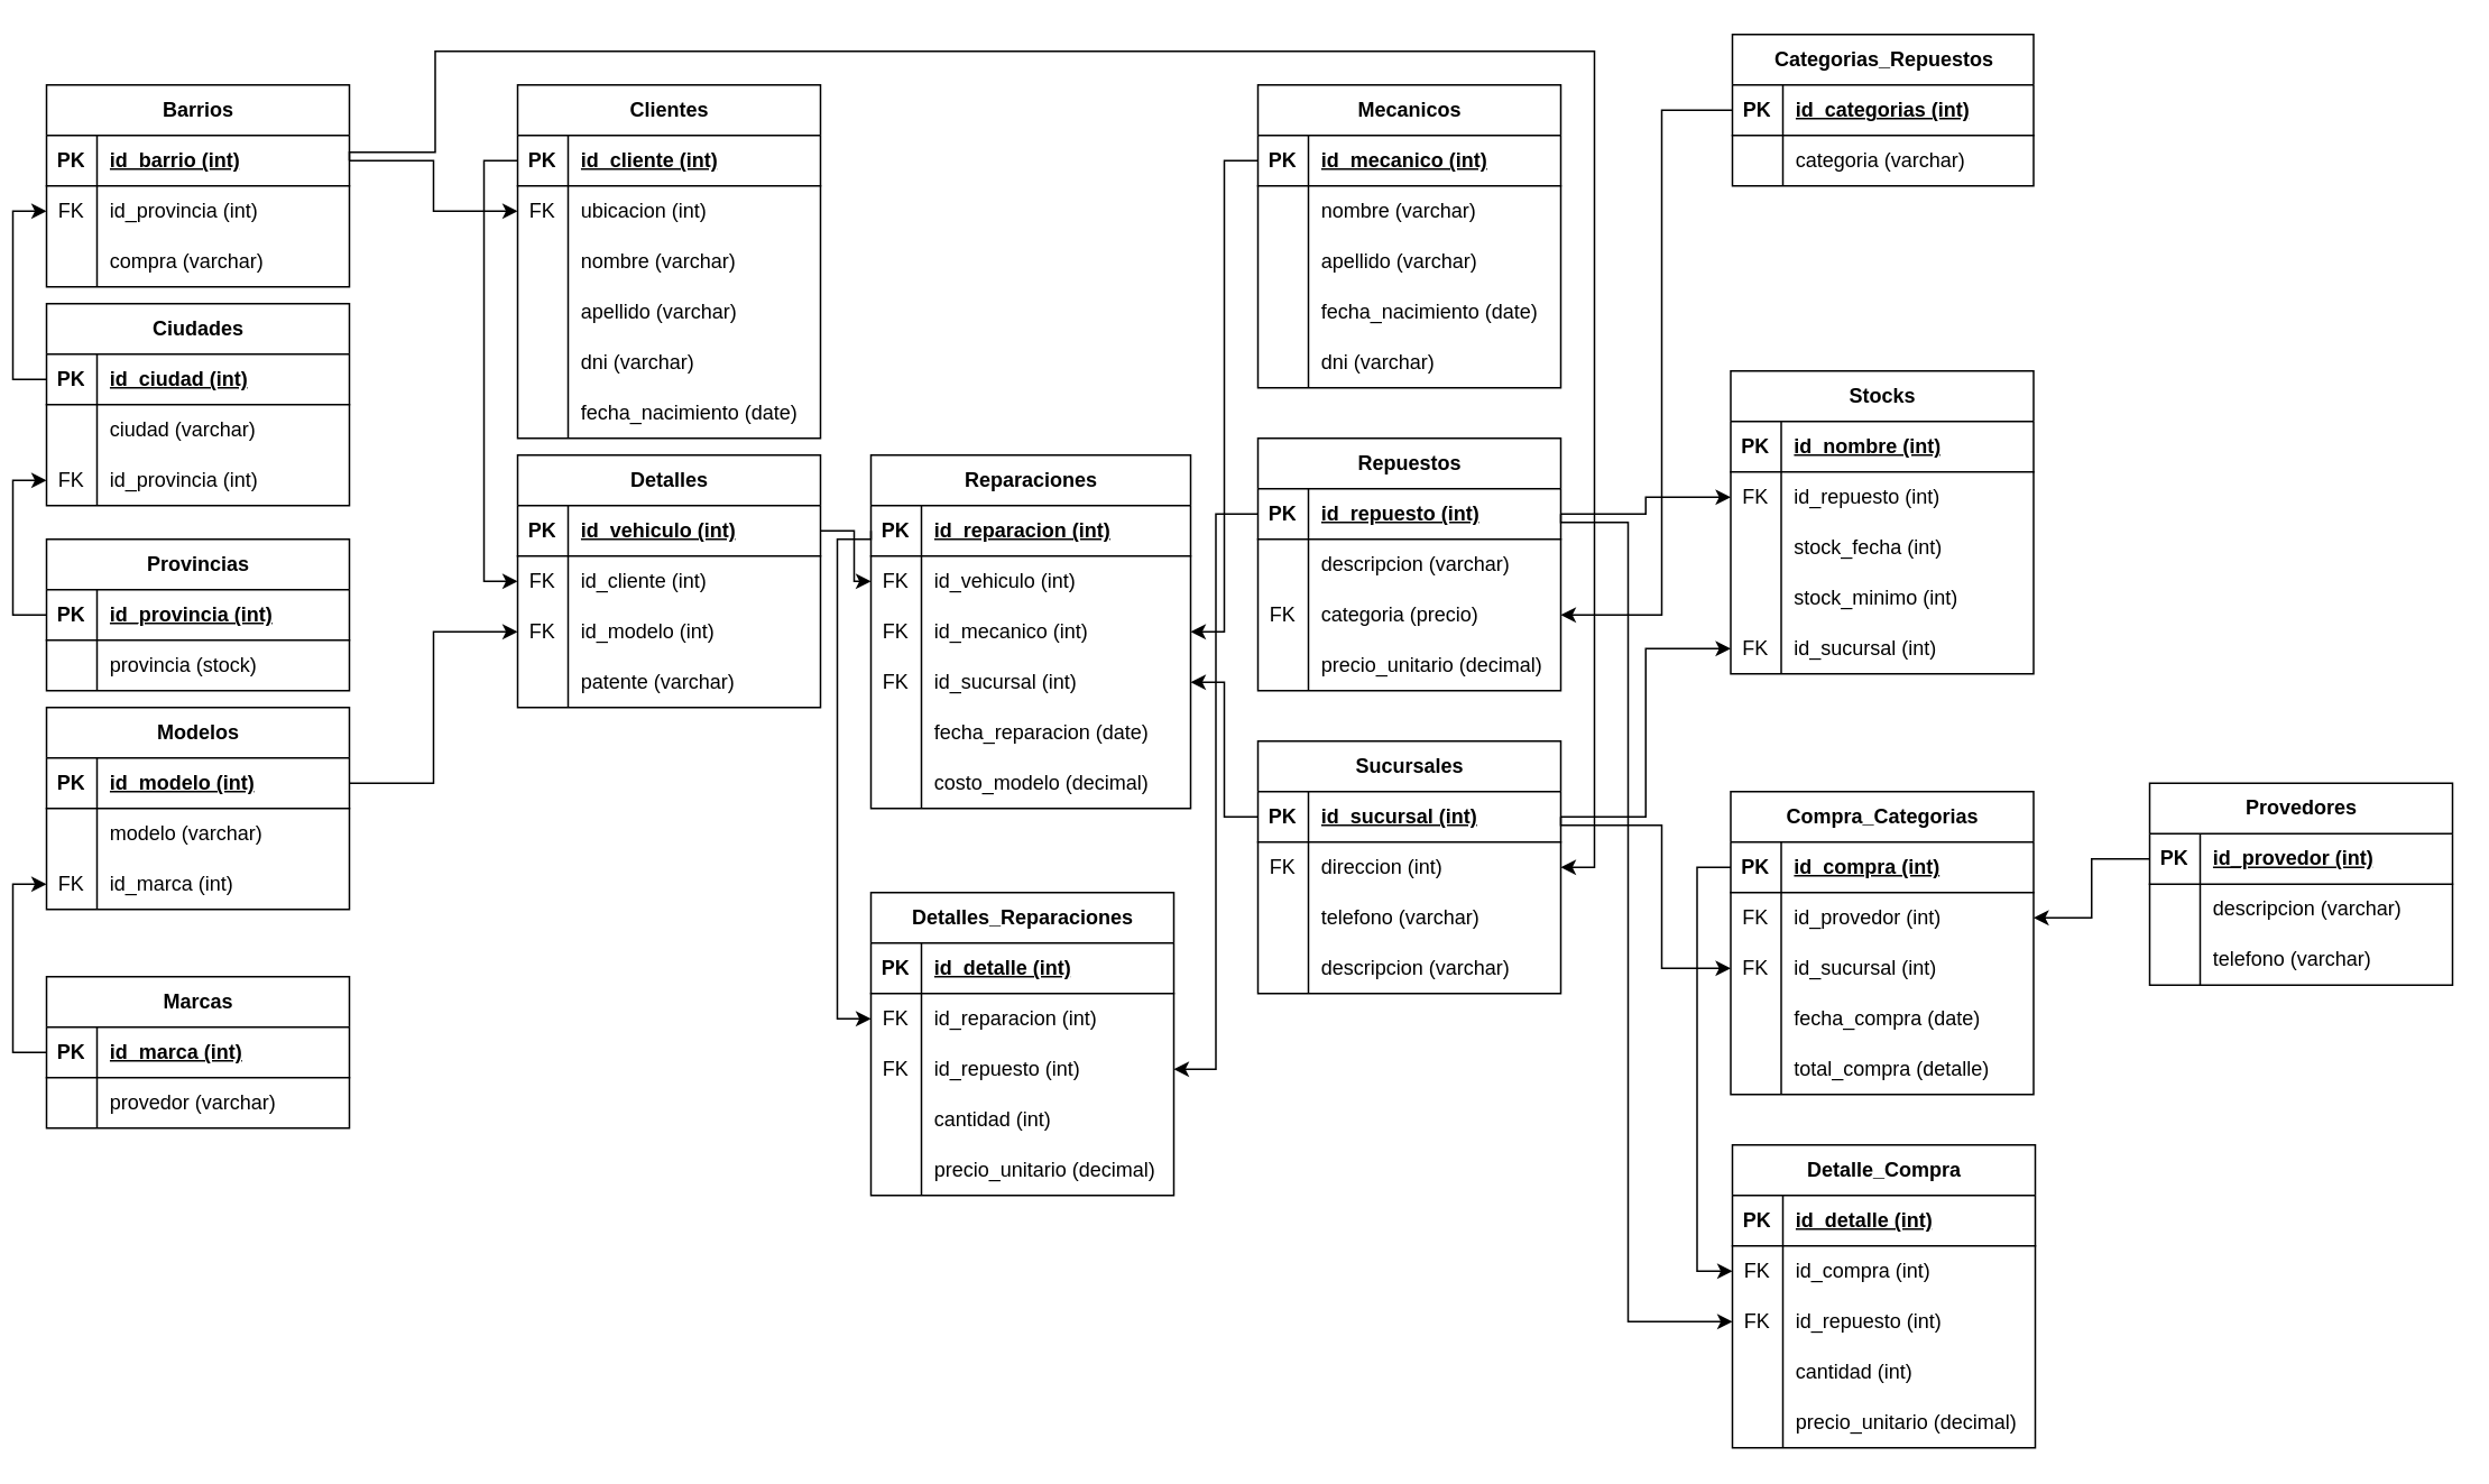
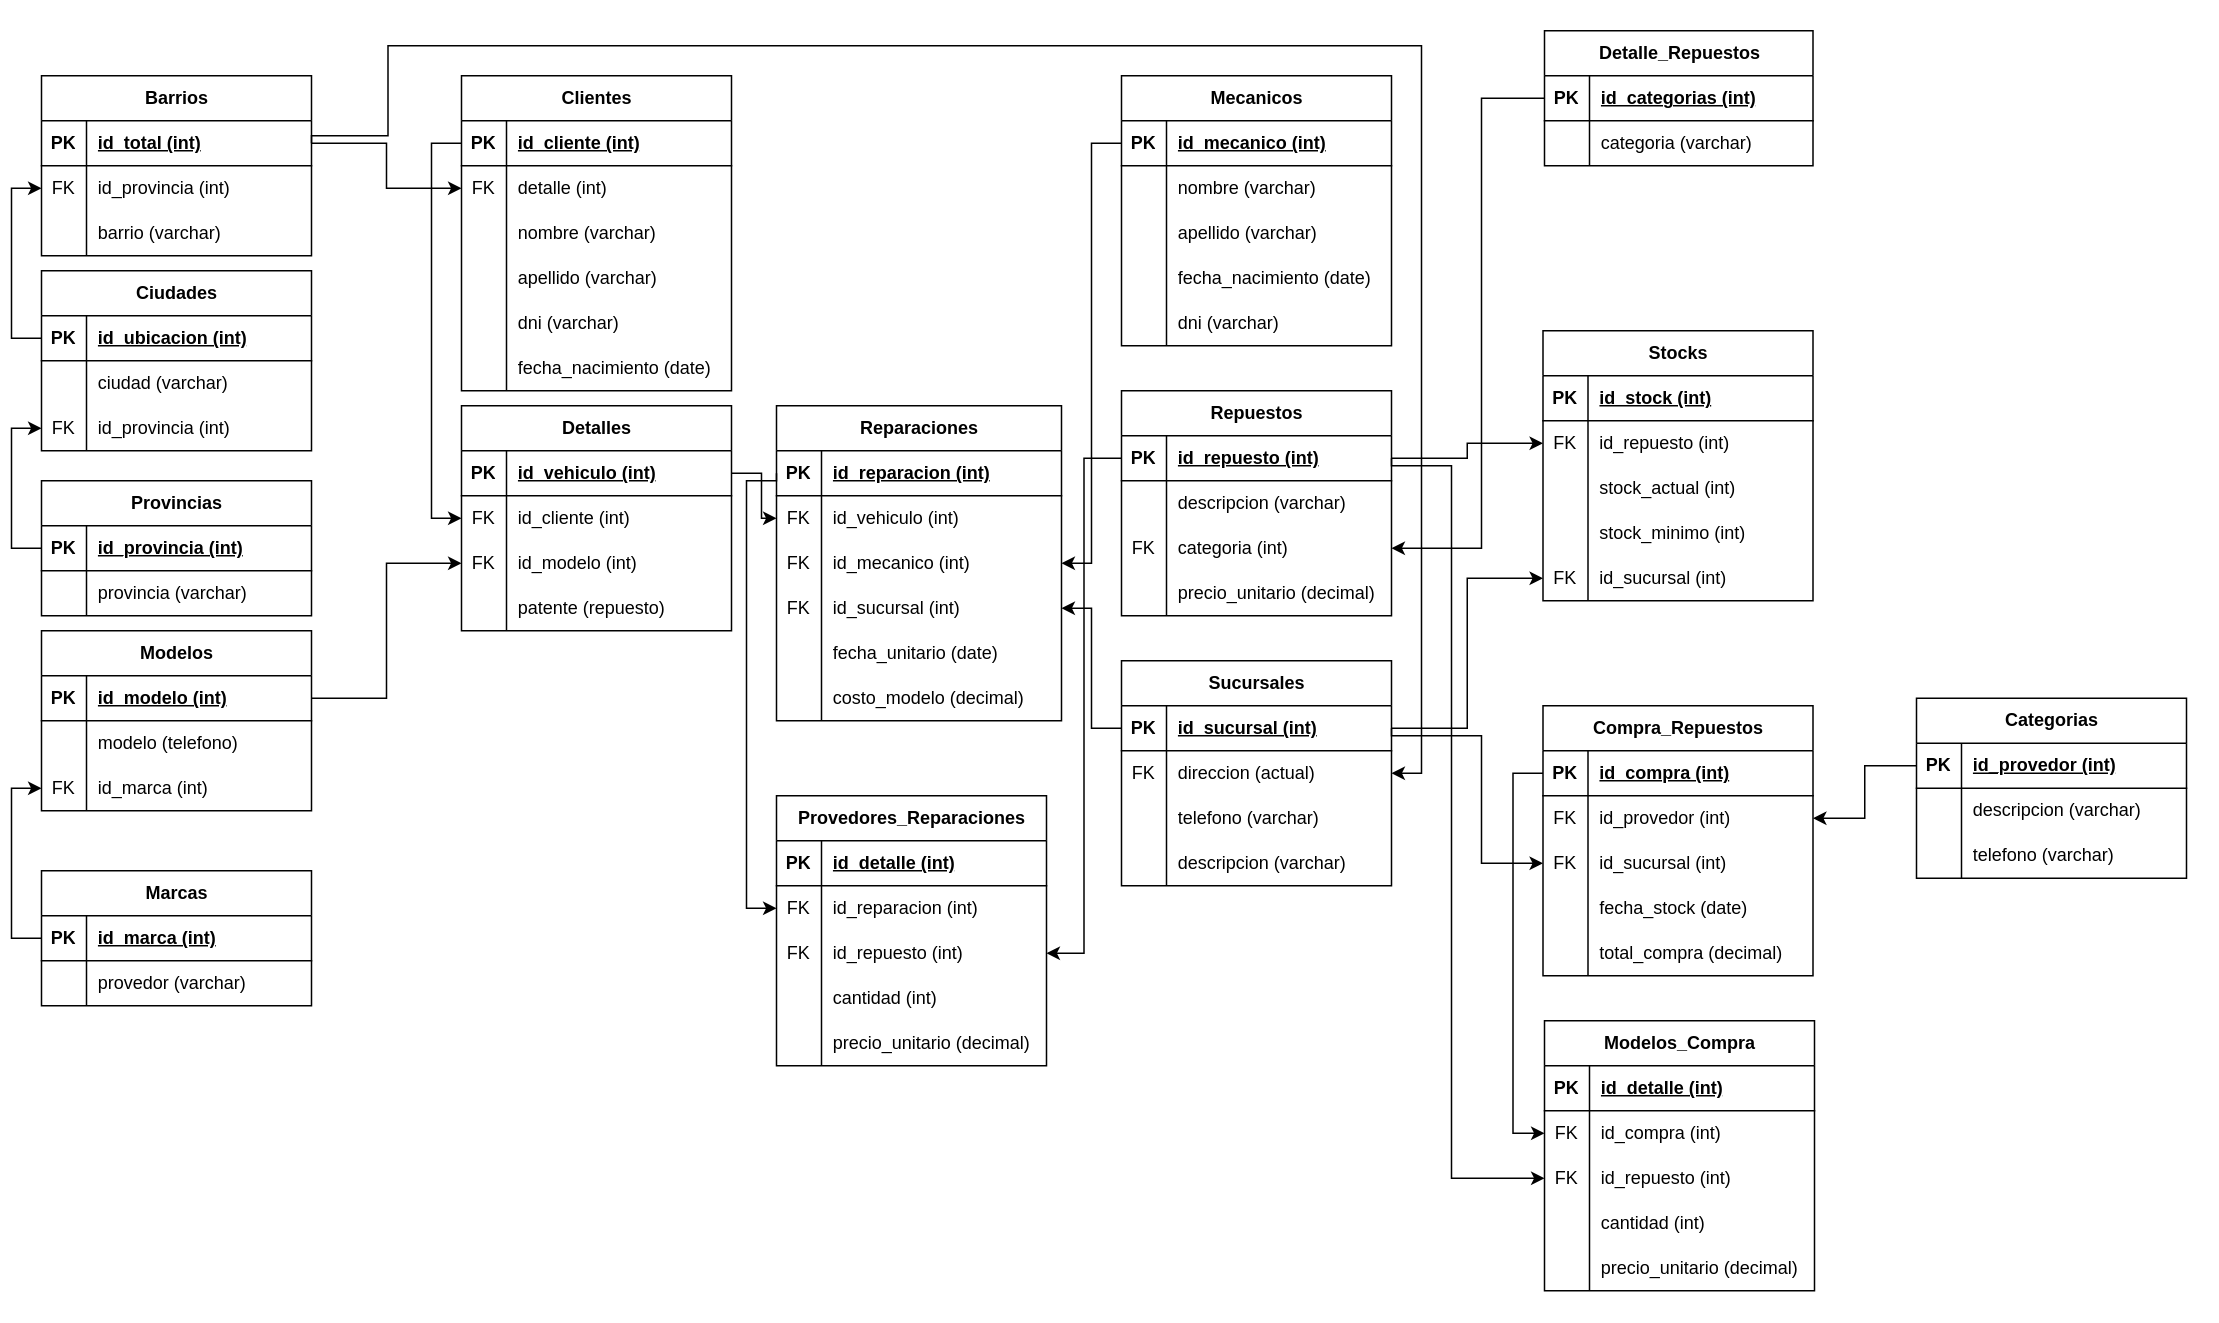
- <mxCell id="183" value="Categorias_Repuestos" style="shape=table;startSize=30;container=1;collapsible=1;childLayout=tableLayout;fixedRows=1;rowLines=0;fontStyle=1;align=center;resizeLast=1;html=1;" vertex="1" parent="1"><mxGeometry x="1022" y="20" width="179" height="90" as="geometry" /></mxCell>
+ <mxCell id="183" value="Detalle_Repuestos" style="shape=table;startSize=30;container=1;collapsible=1;childLayout=tableLayout;fixedRows=1;rowLines=0;fontStyle=1;align=center;resizeLast=1;html=1;" vertex="1" parent="1"><mxGeometry x="1022" y="20" width="179" height="90" as="geometry" /></mxCell>
- <mxCell id="22" value="id_barrio (int)" style="shape=partialRectangle;connectable=0;fillColor=none;top=0;left=0;bottom=0;right=0;align=left;spacingLeft=6;fontStyle=5;overflow=hidden;whiteSpace=wrap;html=1;" parent="20" vertex="1"><mxGeometry x="30" width="150" height="30" as="geometry"><mxRectangle width="150" height="30" as="alternateBounds" /></mxGeometry></mxCell>
+ <mxCell id="22" value="id_total (int)" style="shape=partialRectangle;connectable=0;fillColor=none;top=0;left=0;bottom=0;right=0;align=left;spacingLeft=6;fontStyle=5;overflow=hidden;whiteSpace=wrap;html=1;" parent="20" vertex="1"><mxGeometry x="30" width="150" height="30" as="geometry"><mxRectangle width="150" height="30" as="alternateBounds" /></mxGeometry></mxCell>
- <mxCell id="37" value="ubicacion (int)" style="shape=partialRectangle;connectable=0;fillColor=none;top=0;left=0;bottom=0;right=0;align=left;spacingLeft=6;overflow=hidden;whiteSpace=wrap;html=1;" parent="35" vertex="1"><mxGeometry x="30" width="150" height="30" as="geometry"><mxRectangle width="150" height="30" as="alternateBounds" /></mxGeometry></mxCell>
+ <mxCell id="37" value="detalle (int)" style="shape=partialRectangle;connectable=0;fillColor=none;top=0;left=0;bottom=0;right=0;align=left;spacingLeft=6;overflow=hidden;whiteSpace=wrap;html=1;" parent="35" vertex="1"><mxGeometry x="30" width="150" height="30" as="geometry"><mxRectangle width="150" height="30" as="alternateBounds" /></mxGeometry></mxCell>
- <mxCell id="28" value="compra (varchar)" style="shape=partialRectangle;connectable=0;fillColor=none;top=0;left=0;bottom=0;right=0;align=left;spacingLeft=6;overflow=hidden;whiteSpace=wrap;html=1;" parent="26" vertex="1"><mxGeometry x="30" width="150" height="30" as="geometry"><mxRectangle width="150" height="30" as="alternateBounds" /></mxGeometry></mxCell>
+ <mxCell id="28" value="barrio (varchar)" style="shape=partialRectangle;connectable=0;fillColor=none;top=0;left=0;bottom=0;right=0;align=left;spacingLeft=6;overflow=hidden;whiteSpace=wrap;html=1;" parent="26" vertex="1"><mxGeometry x="30" width="150" height="30" as="geometry"><mxRectangle width="150" height="30" as="alternateBounds" /></mxGeometry></mxCell>
- <mxCell id="12" value="id_ciudad (int)" style="shape=partialRectangle;connectable=0;fillColor=none;top=0;left=0;bottom=0;right=0;align=left;spacingLeft=6;fontStyle=5;overflow=hidden;whiteSpace=wrap;html=1;" parent="10" vertex="1"><mxGeometry x="30" width="150" height="30" as="geometry"><mxRectangle width="150" height="30" as="alternateBounds" /></mxGeometry></mxCell>
+ <mxCell id="12" value="id_ubicacion (int)" style="shape=partialRectangle;connectable=0;fillColor=none;top=0;left=0;bottom=0;right=0;align=left;spacingLeft=6;fontStyle=5;overflow=hidden;whiteSpace=wrap;html=1;" parent="10" vertex="1"><mxGeometry x="30" width="150" height="30" as="geometry"><mxRectangle width="150" height="30" as="alternateBounds" /></mxGeometry></mxCell>
- <mxCell id="116" value="id_nombre (int)" style="shape=partialRectangle;connectable=0;fillColor=none;top=0;left=0;bottom=0;right=0;align=left;spacingLeft=6;fontStyle=5;overflow=hidden;whiteSpace=wrap;html=1;" vertex="1" parent="114"><mxGeometry x="30" width="150" height="30" as="geometry"><mxRectangle width="150" height="30" as="alternateBounds" /></mxGeometry></mxCell>
+ <mxCell id="116" value="id_stock (int)" style="shape=partialRectangle;connectable=0;fillColor=none;top=0;left=0;bottom=0;right=0;align=left;spacingLeft=6;fontStyle=5;overflow=hidden;whiteSpace=wrap;html=1;" vertex="1" parent="114"><mxGeometry x="30" width="150" height="30" as="geometry"><mxRectangle width="150" height="30" as="alternateBounds" /></mxGeometry></mxCell>
- <mxCell id="122" value="stock_fecha (int)" style="shape=partialRectangle;connectable=0;fillColor=none;top=0;left=0;bottom=0;right=0;align=left;spacingLeft=6;overflow=hidden;whiteSpace=wrap;html=1;" vertex="1" parent="120"><mxGeometry x="30" width="150" height="30" as="geometry"><mxRectangle width="150" height="30" as="alternateBounds" /></mxGeometry></mxCell>
+ <mxCell id="122" value="stock_actual (int)" style="shape=partialRectangle;connectable=0;fillColor=none;top=0;left=0;bottom=0;right=0;align=left;spacingLeft=6;overflow=hidden;whiteSpace=wrap;html=1;" vertex="1" parent="120"><mxGeometry x="30" width="150" height="30" as="geometry"><mxRectangle width="150" height="30" as="alternateBounds" /></mxGeometry></mxCell>
- <mxCell id="109" value="categoria (precio)" style="shape=partialRectangle;connectable=0;fillColor=none;top=0;left=0;bottom=0;right=0;align=left;spacingLeft=6;overflow=hidden;whiteSpace=wrap;html=1;" vertex="1" parent="107"><mxGeometry x="30" width="150" height="30" as="geometry"><mxRectangle width="150" height="30" as="alternateBounds" /></mxGeometry></mxCell>
+ <mxCell id="109" value="categoria (int)" style="shape=partialRectangle;connectable=0;fillColor=none;top=0;left=0;bottom=0;right=0;align=left;spacingLeft=6;overflow=hidden;whiteSpace=wrap;html=1;" vertex="1" parent="107"><mxGeometry x="30" width="150" height="30" as="geometry"><mxRectangle width="150" height="30" as="alternateBounds" /></mxGeometry></mxCell>
- <mxCell id="8" value="provincia (stock)" style="shape=partialRectangle;connectable=0;fillColor=none;top=0;left=0;bottom=0;right=0;align=left;spacingLeft=6;overflow=hidden;whiteSpace=wrap;html=1;" parent="6" vertex="1"><mxGeometry x="30" width="150" height="30" as="geometry"><mxRectangle width="150" height="30" as="alternateBounds" /></mxGeometry></mxCell>
+ <mxCell id="8" value="provincia (varchar)" style="shape=partialRectangle;connectable=0;fillColor=none;top=0;left=0;bottom=0;right=0;align=left;spacingLeft=6;overflow=hidden;whiteSpace=wrap;html=1;" parent="6" vertex="1"><mxGeometry x="30" width="150" height="30" as="geometry"><mxRectangle width="150" height="30" as="alternateBounds" /></mxGeometry></mxCell>
- <mxCell id="63" value="patente (varchar)" style="shape=partialRectangle;connectable=0;fillColor=none;top=0;left=0;bottom=0;right=0;align=left;spacingLeft=6;overflow=hidden;whiteSpace=wrap;html=1;" parent="61" vertex="1"><mxGeometry x="30" width="150" height="30" as="geometry"><mxRectangle width="150" height="30" as="alternateBounds" /></mxGeometry></mxCell>
+ <mxCell id="63" value="patente (repuesto)" style="shape=partialRectangle;connectable=0;fillColor=none;top=0;left=0;bottom=0;right=0;align=left;spacingLeft=6;overflow=hidden;whiteSpace=wrap;html=1;" parent="61" vertex="1"><mxGeometry x="30" width="150" height="30" as="geometry"><mxRectangle width="150" height="30" as="alternateBounds" /></mxGeometry></mxCell>
- <mxCell id="157" value="fecha_reparacion (date)" style="shape=partialRectangle;connectable=0;fillColor=none;top=0;left=0;bottom=0;right=0;align=left;spacingLeft=6;overflow=hidden;whiteSpace=wrap;html=1;" vertex="1" parent="155"><mxGeometry x="30" width="160" height="30" as="geometry"><mxRectangle width="160" height="30" as="alternateBounds" /></mxGeometry></mxCell>
+ <mxCell id="157" value="fecha_unitario (date)" style="shape=partialRectangle;connectable=0;fillColor=none;top=0;left=0;bottom=0;right=0;align=left;spacingLeft=6;overflow=hidden;whiteSpace=wrap;html=1;" vertex="1" parent="155"><mxGeometry x="30" width="160" height="30" as="geometry"><mxRectangle width="160" height="30" as="alternateBounds" /></mxGeometry></mxCell>
- <mxCell id="193" value="Provedores" style="shape=table;startSize=30;container=1;collapsible=1;childLayout=tableLayout;fixedRows=1;rowLines=0;fontStyle=1;align=center;resizeLast=1;html=1;" vertex="1" parent="1"><mxGeometry x="1270" y="465" width="180" height="120" as="geometry" /></mxCell>
+ <mxCell id="193" value="Categorias" style="shape=table;startSize=30;container=1;collapsible=1;childLayout=tableLayout;fixedRows=1;rowLines=0;fontStyle=1;align=center;resizeLast=1;html=1;" vertex="1" parent="1"><mxGeometry x="1270" y="465" width="180" height="120" as="geometry" /></mxCell>
- <mxCell id="203" value="Compra_Categorias" style="shape=table;startSize=30;container=1;collapsible=1;childLayout=tableLayout;fixedRows=1;rowLines=0;fontStyle=1;align=center;resizeLast=1;html=1;" vertex="1" parent="1"><mxGeometry x="1021" y="470" width="180" height="180" as="geometry" /></mxCell>
+ <mxCell id="203" value="Compra_Repuestos" style="shape=table;startSize=30;container=1;collapsible=1;childLayout=tableLayout;fixedRows=1;rowLines=0;fontStyle=1;align=center;resizeLast=1;html=1;" vertex="1" parent="1"><mxGeometry x="1021" y="470" width="180" height="180" as="geometry" /></mxCell>
- <mxCell id="71" value="modelo (varchar)" style="shape=partialRectangle;connectable=0;fillColor=none;top=0;left=0;bottom=0;right=0;align=left;spacingLeft=6;overflow=hidden;whiteSpace=wrap;html=1;" vertex="1" parent="69"><mxGeometry x="30" width="150" height="30" as="geometry"><mxRectangle width="150" height="30" as="alternateBounds" /></mxGeometry></mxCell>
+ <mxCell id="71" value="modelo (telefono)" style="shape=partialRectangle;connectable=0;fillColor=none;top=0;left=0;bottom=0;right=0;align=left;spacingLeft=6;overflow=hidden;whiteSpace=wrap;html=1;" vertex="1" parent="69"><mxGeometry x="30" width="150" height="30" as="geometry"><mxRectangle width="150" height="30" as="alternateBounds" /></mxGeometry></mxCell>
- <mxCell id="135" value="direccion (int)" style="shape=partialRectangle;connectable=0;fillColor=none;top=0;left=0;bottom=0;right=0;align=left;spacingLeft=6;overflow=hidden;whiteSpace=wrap;html=1;" vertex="1" parent="133"><mxGeometry x="30" width="150" height="30" as="geometry"><mxRectangle width="150" height="30" as="alternateBounds" /></mxGeometry></mxCell>
+ <mxCell id="135" value="direccion (actual)" style="shape=partialRectangle;connectable=0;fillColor=none;top=0;left=0;bottom=0;right=0;align=left;spacingLeft=6;overflow=hidden;whiteSpace=wrap;html=1;" vertex="1" parent="133"><mxGeometry x="30" width="150" height="30" as="geometry"><mxRectangle width="150" height="30" as="alternateBounds" /></mxGeometry></mxCell>
- <mxCell id="161" value="Detalles_Reparaciones" style="shape=table;startSize=30;container=1;collapsible=1;childLayout=tableLayout;fixedRows=1;rowLines=0;fontStyle=1;align=center;resizeLast=1;html=1;" vertex="1" parent="1"><mxGeometry x="510" y="530" width="180" height="180" as="geometry" /></mxCell>
+ <mxCell id="161" value="Provedores_Reparaciones" style="shape=table;startSize=30;container=1;collapsible=1;childLayout=tableLayout;fixedRows=1;rowLines=0;fontStyle=1;align=center;resizeLast=1;html=1;" vertex="1" parent="1"><mxGeometry x="510" y="530" width="180" height="180" as="geometry" /></mxCell>
- <mxCell id="215" value="fecha_compra (date)" style="shape=partialRectangle;connectable=0;fillColor=none;top=0;left=0;bottom=0;right=0;align=left;spacingLeft=6;overflow=hidden;whiteSpace=wrap;html=1;" vertex="1" parent="213"><mxGeometry x="30" width="150" height="30" as="geometry"><mxRectangle width="150" height="30" as="alternateBounds" /></mxGeometry></mxCell>
+ <mxCell id="215" value="fecha_stock (date)" style="shape=partialRectangle;connectable=0;fillColor=none;top=0;left=0;bottom=0;right=0;align=left;spacingLeft=6;overflow=hidden;whiteSpace=wrap;html=1;" vertex="1" parent="213"><mxGeometry x="30" width="150" height="30" as="geometry"><mxRectangle width="150" height="30" as="alternateBounds" /></mxGeometry></mxCell>
- <mxCell id="218" value="total_compra (detalle)" style="shape=partialRectangle;connectable=0;fillColor=none;top=0;left=0;bottom=0;right=0;align=left;spacingLeft=6;overflow=hidden;whiteSpace=wrap;html=1;" vertex="1" parent="216"><mxGeometry x="30" width="150" height="30" as="geometry"><mxRectangle width="150" height="30" as="alternateBounds" /></mxGeometry></mxCell>
+ <mxCell id="218" value="total_compra (decimal)" style="shape=partialRectangle;connectable=0;fillColor=none;top=0;left=0;bottom=0;right=0;align=left;spacingLeft=6;overflow=hidden;whiteSpace=wrap;html=1;" vertex="1" parent="216"><mxGeometry x="30" width="150" height="30" as="geometry"><mxRectangle width="150" height="30" as="alternateBounds" /></mxGeometry></mxCell>
- <mxCell id="219" value="Detalle_Compra" style="shape=table;startSize=30;container=1;collapsible=1;childLayout=tableLayout;fixedRows=1;rowLines=0;fontStyle=1;align=center;resizeLast=1;html=1;" vertex="1" parent="1"><mxGeometry x="1022" y="680" width="180" height="180" as="geometry" /></mxCell>
+ <mxCell id="219" value="Modelos_Compra" style="shape=table;startSize=30;container=1;collapsible=1;childLayout=tableLayout;fixedRows=1;rowLines=0;fontStyle=1;align=center;resizeLast=1;html=1;" vertex="1" parent="1"><mxGeometry x="1022" y="680" width="180" height="180" as="geometry" /></mxCell>
